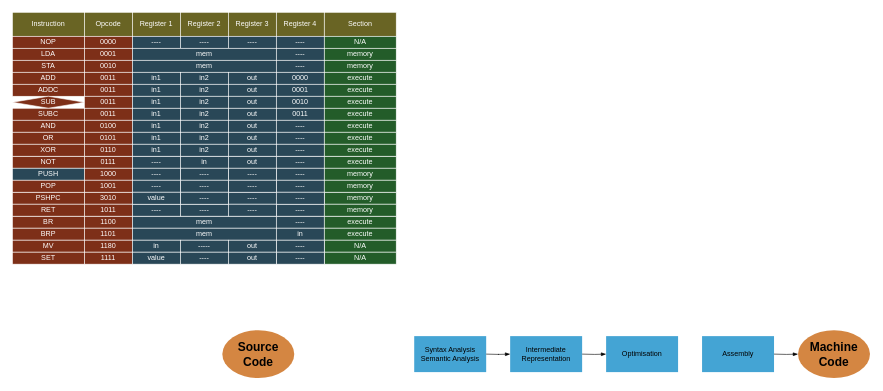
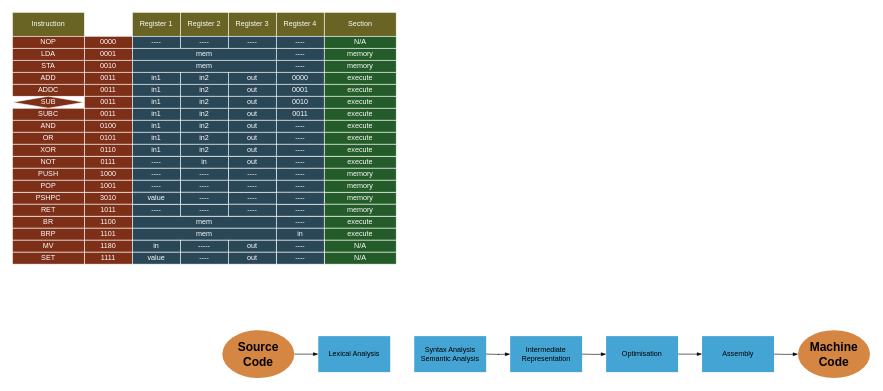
- <mxCell id="15" value="Opcode" style="rounded=0;whiteSpace=wrap;html=1;strokeColor=#FFFFFF;fillColor=#696424;fontColor=#FFFFFF;" vertex="1" parent="1"><mxGeometry x="140" y="20" width="80" height="40" as="geometry" /></mxCell>
- <mxCell id="72" value="PUSH" style="rounded=0;whiteSpace=wrap;html=1;strokeColor=#FFFFFF;fillColor=#294757;fontColor=#FFFFFF;" vertex="1" parent="1"><mxGeometry x="20" y="280" width="120" height="20" as="geometry" /></mxCell>
+ <mxCell id="72" value="PUSH" style="rounded=0;whiteSpace=wrap;html=1;strokeColor=#FFFFFF;fillColor=#7D2F18;fontColor=#FFFFFF;" vertex="1" parent="1"><mxGeometry x="20" y="280" width="120" height="20" as="geometry" /></mxCell>
+ <mxCell id="2" style="edgeStyle=orthogonalEdgeStyle;rounded=0;orthogonalLoop=1;jettySize=auto;html=1;entryX=0;entryY=0.5;entryDx=0;entryDy=0;fontSize=12;endArrow=blockThin;endFill=1;" edge="1" parent="1" source="3" target="4"><mxGeometry relative="1" as="geometry" /></mxCell>
+ <mxCell id="4" value="Lexical Analysis" style="rounded=0;whiteSpace=wrap;html=1;fontSize=12;fillColor=#44A4D4;strokeColor=none;" vertex="1" parent="1"><mxGeometry x="530" y="560" width="120" height="60" as="geometry" /></mxCell>
+ <mxCell id="11" style="edgeStyle=orthogonalEdgeStyle;rounded=0;orthogonalLoop=1;jettySize=auto;html=1;fontSize=12;endArrow=blockThin;endFill=1;" edge="1" parent="1" source="12" target="13"><mxGeometry relative="1" as="geometry" /></mxCell>
